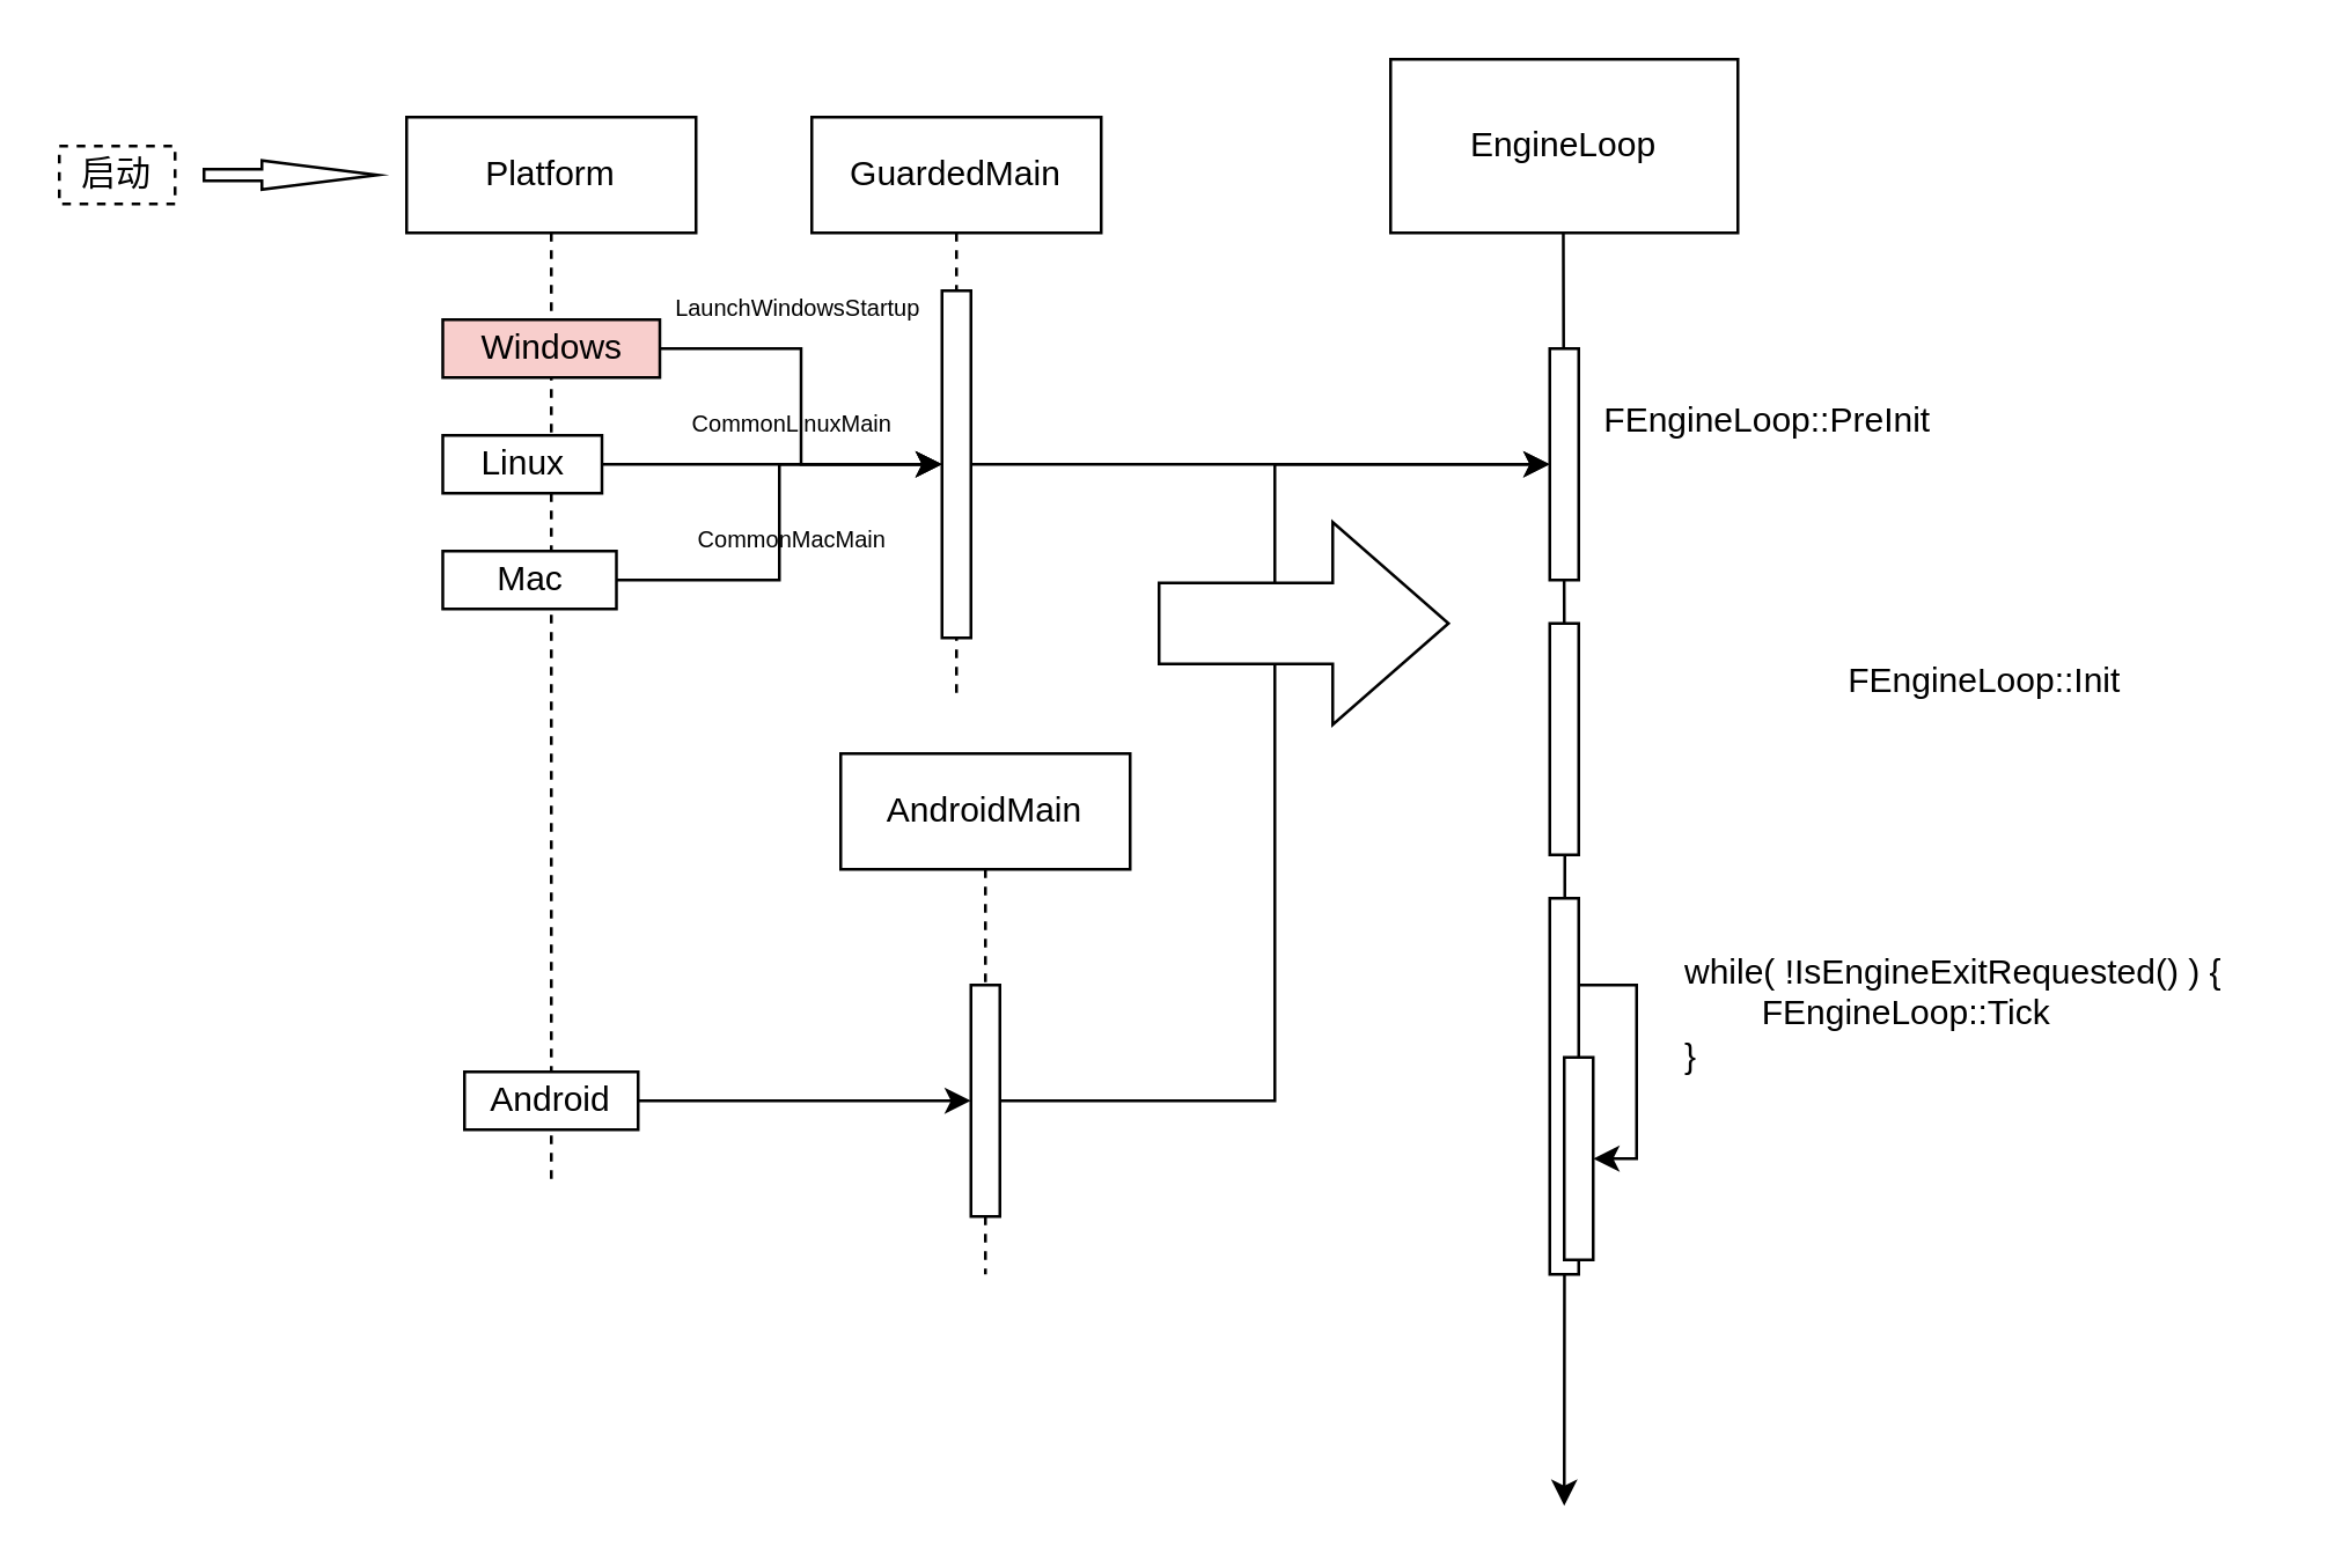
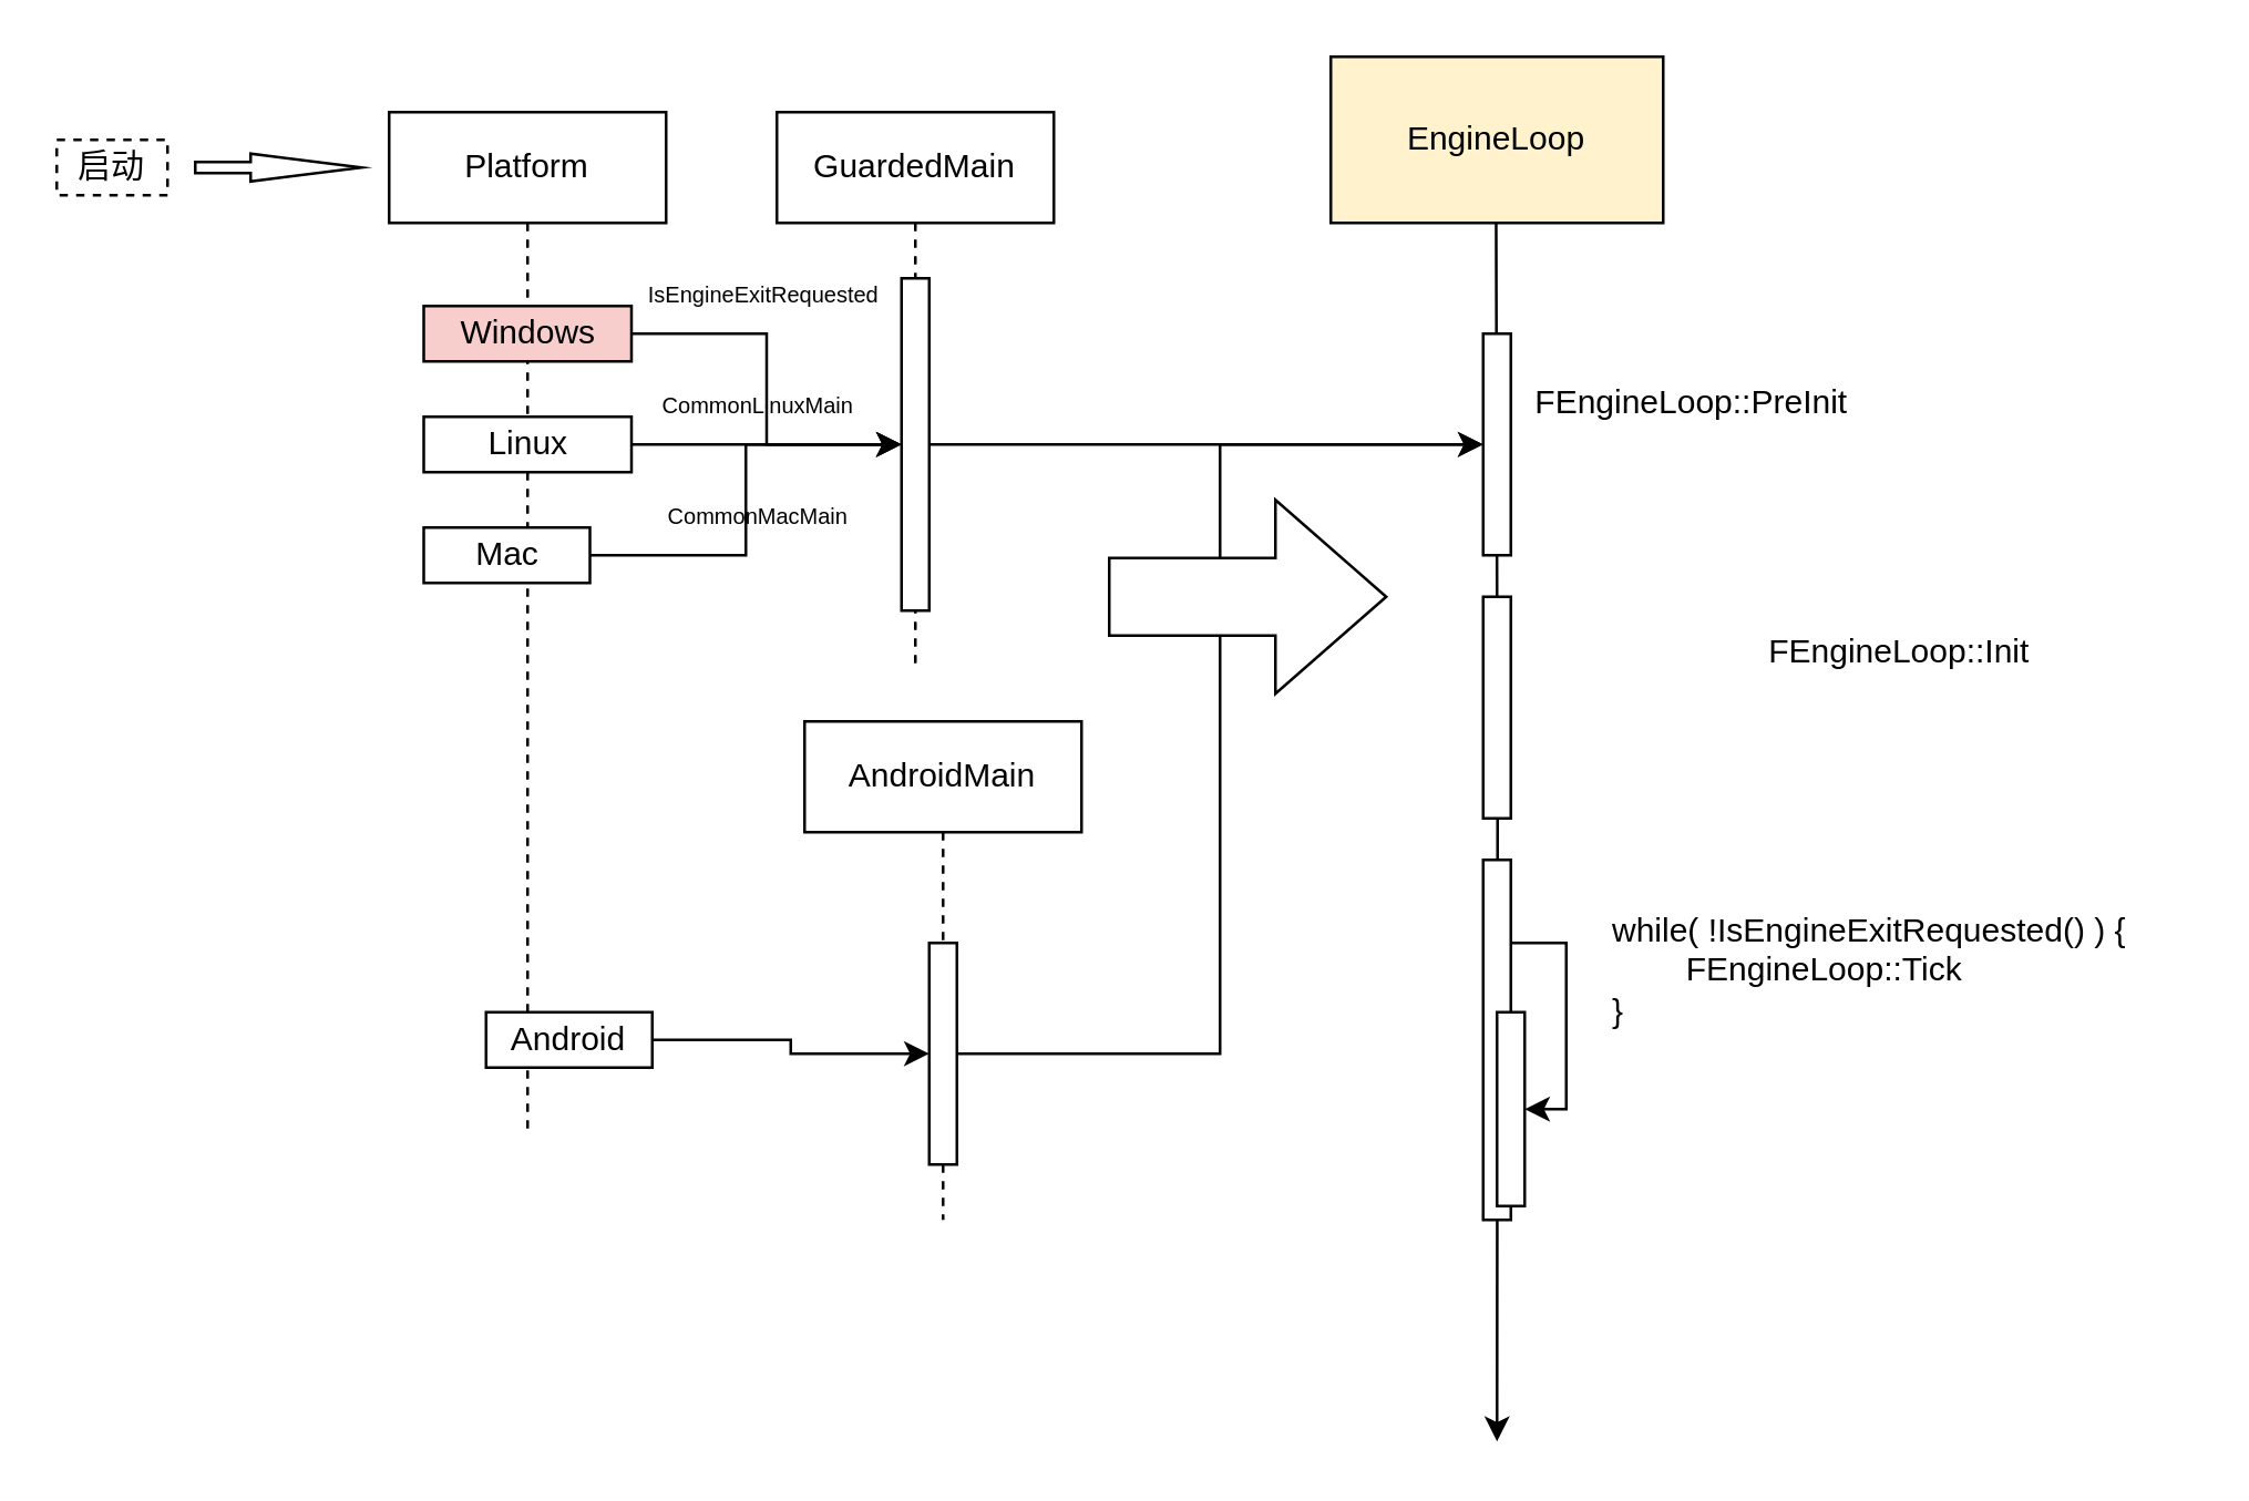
- <mxCell id="20" value="EngineLoop" style="whiteSpace=wrap;html=1;" vertex="1" parent="1"><mxGeometry x="480" y="20" width="120" height="60" as="geometry" /></mxCell>
+ <mxCell id="20" value="EngineLoop" style="whiteSpace=wrap;html=1;fillColor=#fff2cc;" vertex="1" parent="1"><mxGeometry x="480" y="20" width="120" height="60" as="geometry" /></mxCell>
- <mxCell id="12" value="&lt;font style=&quot;font-size: 8px;&quot;&gt;LaunchWindowsStartup&lt;/font&gt;" style="text;html=1;align=center;verticalAlign=middle;resizable=0;points=[];autosize=1;strokeColor=none;fillColor=none;" vertex="1" parent="1"><mxGeometry x="220" y="90" width="110" height="30" as="geometry" /></mxCell>
+ <mxCell id="12" value="&lt;font style=&quot;font-size: 8px;&quot;&gt;IsEngineExitRequested&lt;/font&gt;" style="text;html=1;align=center;verticalAlign=middle;resizable=0;points=[];autosize=1;strokeColor=none;fillColor=none;" vertex="1" parent="1"><mxGeometry x="220" y="90" width="110" height="30" as="geometry" /></mxCell>
- <mxCell id="7" value="Linux" style="whiteSpace=wrap;html=1;" vertex="1" parent="1"><mxGeometry x="152.5" y="150" width="55" height="20" as="geometry" /></mxCell>
+ <mxCell id="7" value="Linux" style="whiteSpace=wrap;html=1;" vertex="1" parent="1"><mxGeometry x="152.5" y="150" width="75" height="20" as="geometry" /></mxCell>
- <mxCell id="16" value="Android" style="whiteSpace=wrap;html=1;" vertex="1" parent="1"><mxGeometry x="160" y="370" width="60" height="20" as="geometry" /></mxCell>
+ <mxCell id="16" value="Android" style="whiteSpace=wrap;html=1;" vertex="1" parent="1"><mxGeometry x="175" y="365" width="60" height="20" as="geometry" /></mxCell>
